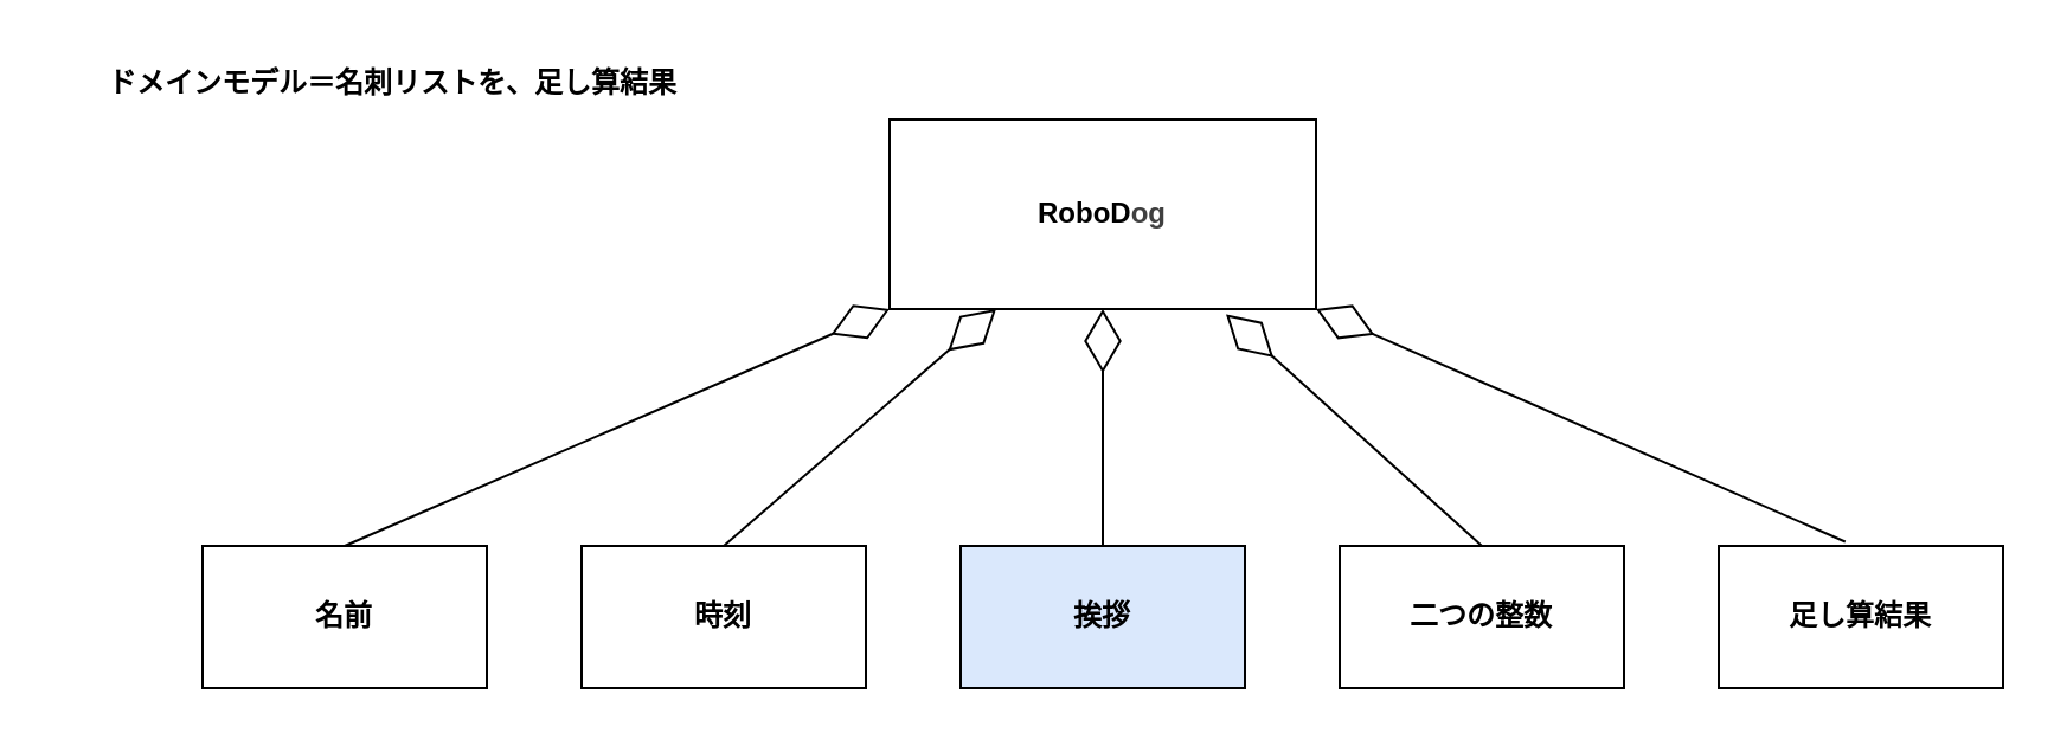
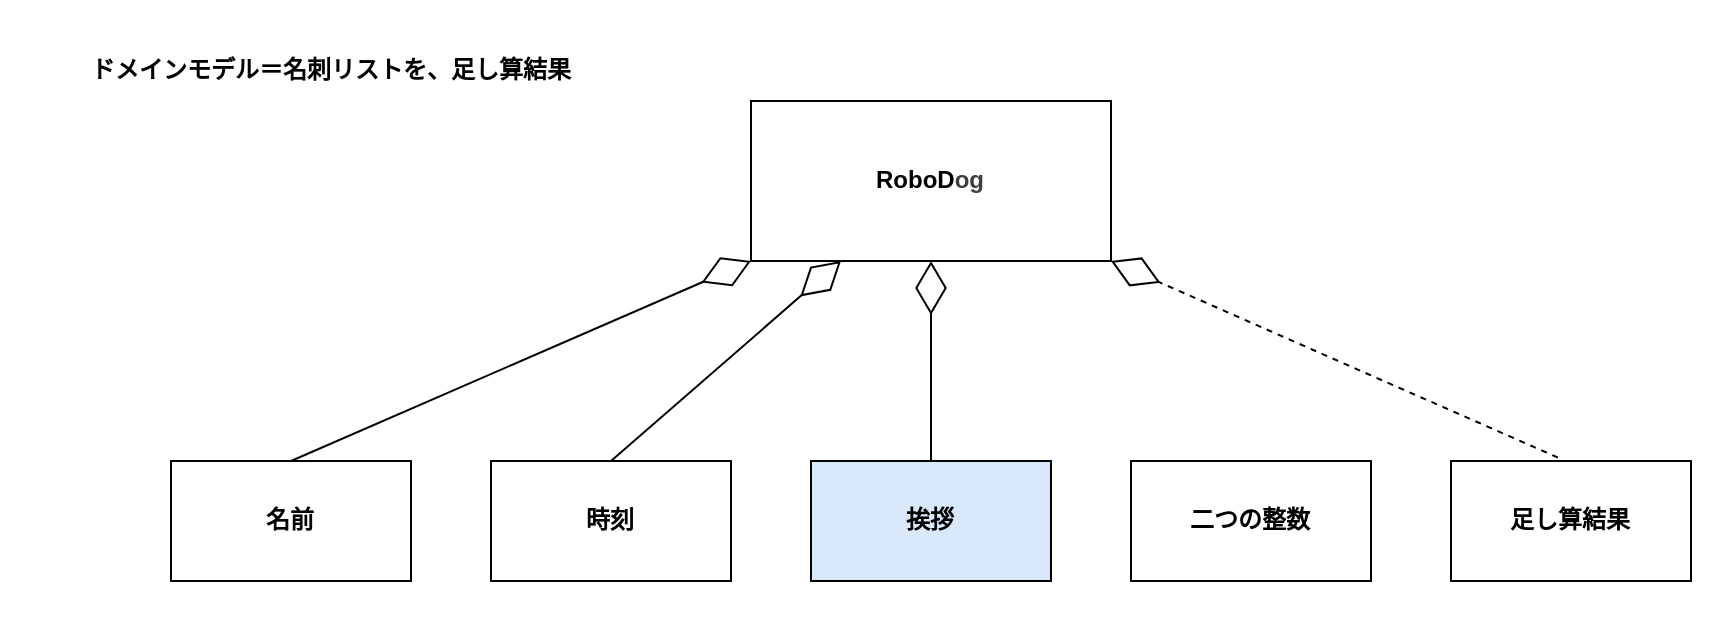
- <mxCell id="12" value="" style="endArrow=diamondThin;endFill=0;endSize=24;html=1;entryX=1;entryY=1;entryDx=0;entryDy=0;exitX=0.445;exitY=-0.029;exitDx=0;exitDy=0;exitPerimeter=0;" edge="1" source="11" parent="1" target="2"><mxGeometry width="160" relative="1" as="geometry"><mxPoint x="778" y="241" as="sourcePoint" /><mxPoint x="735" y="140" as="targetPoint" /></mxGeometry></mxCell>
+ <mxCell id="12" value="" style="endArrow=diamondThin;endFill=0;endSize=24;html=1;entryX=1;entryY=1;entryDx=0;entryDy=0;exitX=0.445;exitY=-0.029;exitDx=0;exitDy=0;exitPerimeter=0;dashed=1;" edge="1" source="11" parent="1" target="2"><mxGeometry width="160" relative="1" as="geometry"><mxPoint x="778" y="241" as="sourcePoint" /><mxPoint x="735" y="140" as="targetPoint" /></mxGeometry></mxCell>
- <mxCell id="10" value="" style="endArrow=diamondThin;endFill=0;endSize=24;html=1;entryX=0.789;entryY=1.028;entryDx=0;entryDy=0;exitX=0.5;exitY=0;exitDx=0;exitDy=0;entryPerimeter=0;" edge="1" source="9" parent="1" target="2"><mxGeometry width="160" relative="1" as="geometry"><mxPoint x="701.4" y="209.26" as="sourcePoint" /><mxPoint x="395" y="120" as="targetPoint" /></mxGeometry></mxCell>
